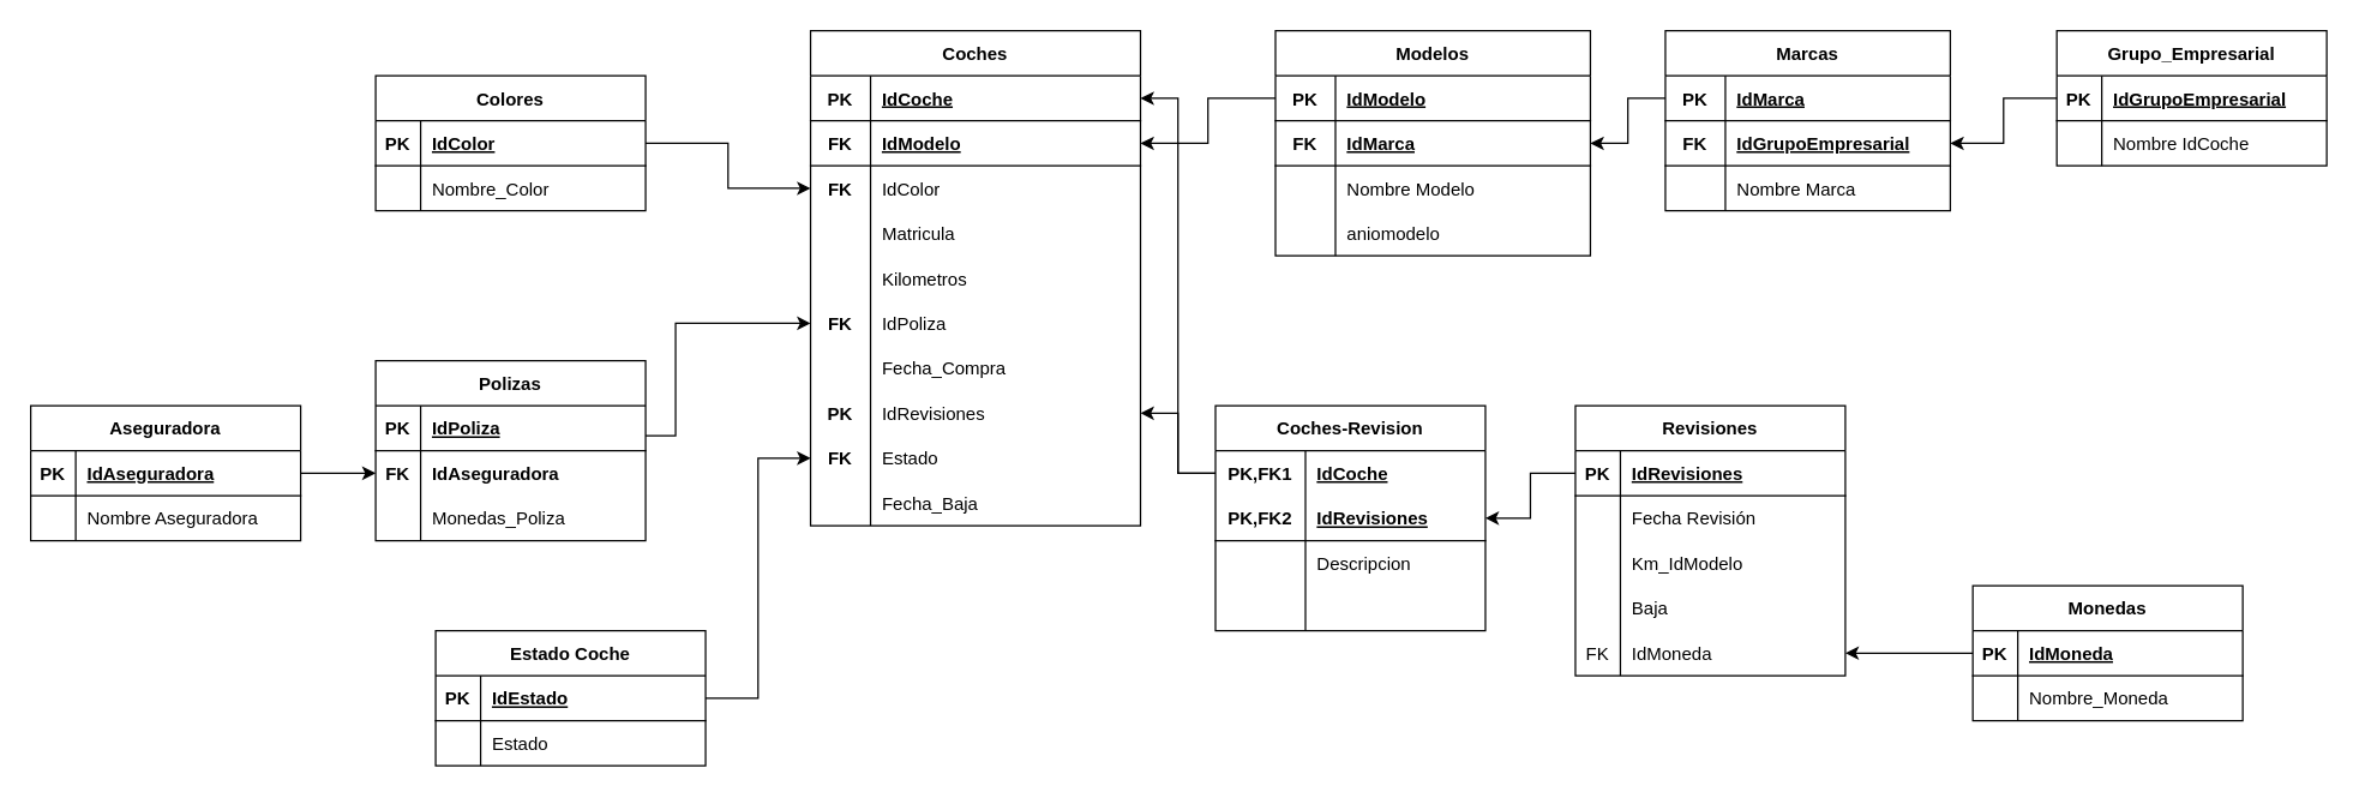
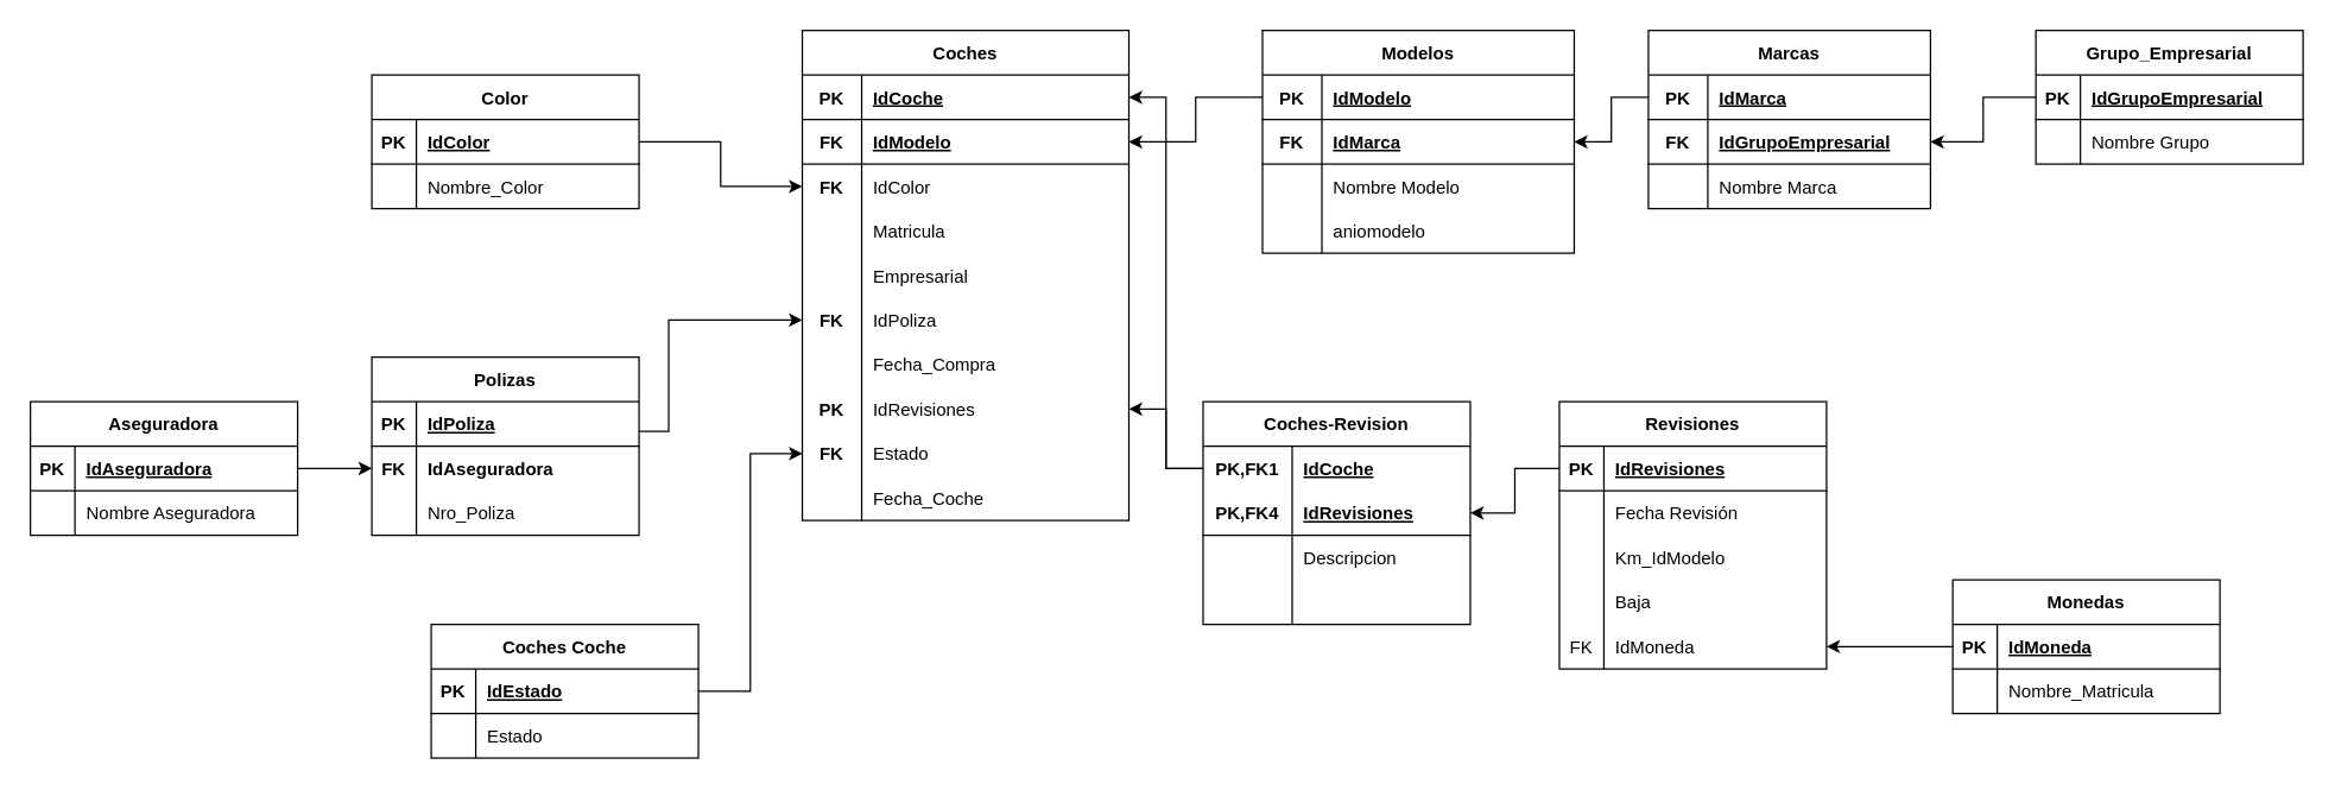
- <mxCell id="108" value="Colores" style="shape=table;startSize=30;container=1;collapsible=1;childLayout=tableLayout;fixedRows=1;rowLines=0;fontStyle=1;align=center;resizeLast=1;" parent="1" vertex="1"><mxGeometry x="250" y="50" width="180" height="90" as="geometry" /></mxCell>
+ <mxCell id="108" value="Color" style="shape=table;startSize=30;container=1;collapsible=1;childLayout=tableLayout;fixedRows=1;rowLines=0;fontStyle=1;align=center;resizeLast=1;" parent="1" vertex="1"><mxGeometry x="250" y="50" width="180" height="90" as="geometry" /></mxCell>
- <mxCell id="49" value="Nombre IdCoche" style="shape=partialRectangle;connectable=0;fillColor=none;top=0;left=0;bottom=0;right=0;align=left;spacingLeft=6;overflow=hidden;" parent="47" vertex="1"><mxGeometry x="30" width="150" height="30" as="geometry"><mxRectangle width="150" height="30" as="alternateBounds" /></mxGeometry></mxCell>
+ <mxCell id="49" value="Nombre Grupo" style="shape=partialRectangle;connectable=0;fillColor=none;top=0;left=0;bottom=0;right=0;align=left;spacingLeft=6;overflow=hidden;" parent="47" vertex="1"><mxGeometry x="30" width="150" height="30" as="geometry"><mxRectangle width="150" height="30" as="alternateBounds" /></mxGeometry></mxCell>
- <mxCell id="17" value="Kilometros" style="shape=partialRectangle;connectable=0;fillColor=none;top=0;left=0;bottom=0;right=0;align=left;spacingLeft=6;overflow=hidden;" parent="15" vertex="1"><mxGeometry x="40" width="180" height="30" as="geometry"><mxRectangle width="180" height="30" as="alternateBounds" /></mxGeometry></mxCell>
+ <mxCell id="17" value="Empresarial" style="shape=partialRectangle;connectable=0;fillColor=none;top=0;left=0;bottom=0;right=0;align=left;spacingLeft=6;overflow=hidden;" parent="15" vertex="1"><mxGeometry x="40" width="180" height="30" as="geometry"><mxRectangle width="180" height="30" as="alternateBounds" /></mxGeometry></mxCell>
- <mxCell id="32" value="Fecha_Baja" style="shape=partialRectangle;connectable=0;fillColor=none;top=0;left=0;bottom=0;right=0;align=left;spacingLeft=6;overflow=hidden;" parent="30" vertex="1"><mxGeometry x="40" width="180" height="30" as="geometry"><mxRectangle width="180" height="30" as="alternateBounds" /></mxGeometry></mxCell>
+ <mxCell id="32" value="Fecha_Coche" style="shape=partialRectangle;connectable=0;fillColor=none;top=0;left=0;bottom=0;right=0;align=left;spacingLeft=6;overflow=hidden;" parent="30" vertex="1"><mxGeometry x="40" width="180" height="30" as="geometry"><mxRectangle width="180" height="30" as="alternateBounds" /></mxGeometry></mxCell>
- <mxCell id="83" value="Monedas_Poliza" style="shape=partialRectangle;connectable=0;fillColor=none;top=0;left=0;bottom=0;right=0;align=left;spacingLeft=6;overflow=hidden;" parent="81" vertex="1"><mxGeometry x="30" width="150" height="30" as="geometry"><mxRectangle width="150" height="30" as="alternateBounds" /></mxGeometry></mxCell>
+ <mxCell id="83" value="Nro_Poliza" style="shape=partialRectangle;connectable=0;fillColor=none;top=0;left=0;bottom=0;right=0;align=left;spacingLeft=6;overflow=hidden;" parent="81" vertex="1"><mxGeometry x="30" width="150" height="30" as="geometry"><mxRectangle width="150" height="30" as="alternateBounds" /></mxGeometry></mxCell>
- <mxCell id="122" value="PK,FK2" style="shape=partialRectangle;connectable=0;fillColor=none;top=0;left=0;bottom=0;right=0;fontStyle=1;overflow=hidden;" parent="121" vertex="1"><mxGeometry width="60" height="30" as="geometry"><mxRectangle width="60" height="30" as="alternateBounds" /></mxGeometry></mxCell>
+ <mxCell id="122" value="PK,FK4" style="shape=partialRectangle;connectable=0;fillColor=none;top=0;left=0;bottom=0;right=0;fontStyle=1;overflow=hidden;" parent="121" vertex="1"><mxGeometry width="60" height="30" as="geometry"><mxRectangle width="60" height="30" as="alternateBounds" /></mxGeometry></mxCell>
- <mxCell id="132" value="Estado Coche" style="shape=table;startSize=30;container=1;collapsible=1;childLayout=tableLayout;fixedRows=1;rowLines=0;fontStyle=1;align=center;resizeLast=1;" parent="1" vertex="1"><mxGeometry x="290" y="420" width="180" height="90" as="geometry" /></mxCell>
+ <mxCell id="132" value="Coches Coche" style="shape=table;startSize=30;container=1;collapsible=1;childLayout=tableLayout;fixedRows=1;rowLines=0;fontStyle=1;align=center;resizeLast=1;" parent="1" vertex="1"><mxGeometry x="290" y="420" width="180" height="90" as="geometry" /></mxCell>
- <mxCell id="72" value="Nombre_Moneda" style="shape=partialRectangle;connectable=0;fillColor=none;top=0;left=0;bottom=0;right=0;align=left;spacingLeft=6;overflow=hidden;" parent="70" vertex="1"><mxGeometry x="30" width="150" height="30" as="geometry"><mxRectangle width="150" height="30" as="alternateBounds" /></mxGeometry></mxCell>
+ <mxCell id="72" value="Nombre_Matricula" style="shape=partialRectangle;connectable=0;fillColor=none;top=0;left=0;bottom=0;right=0;align=left;spacingLeft=6;overflow=hidden;" parent="70" vertex="1"><mxGeometry x="30" width="150" height="30" as="geometry"><mxRectangle width="150" height="30" as="alternateBounds" /></mxGeometry></mxCell>
